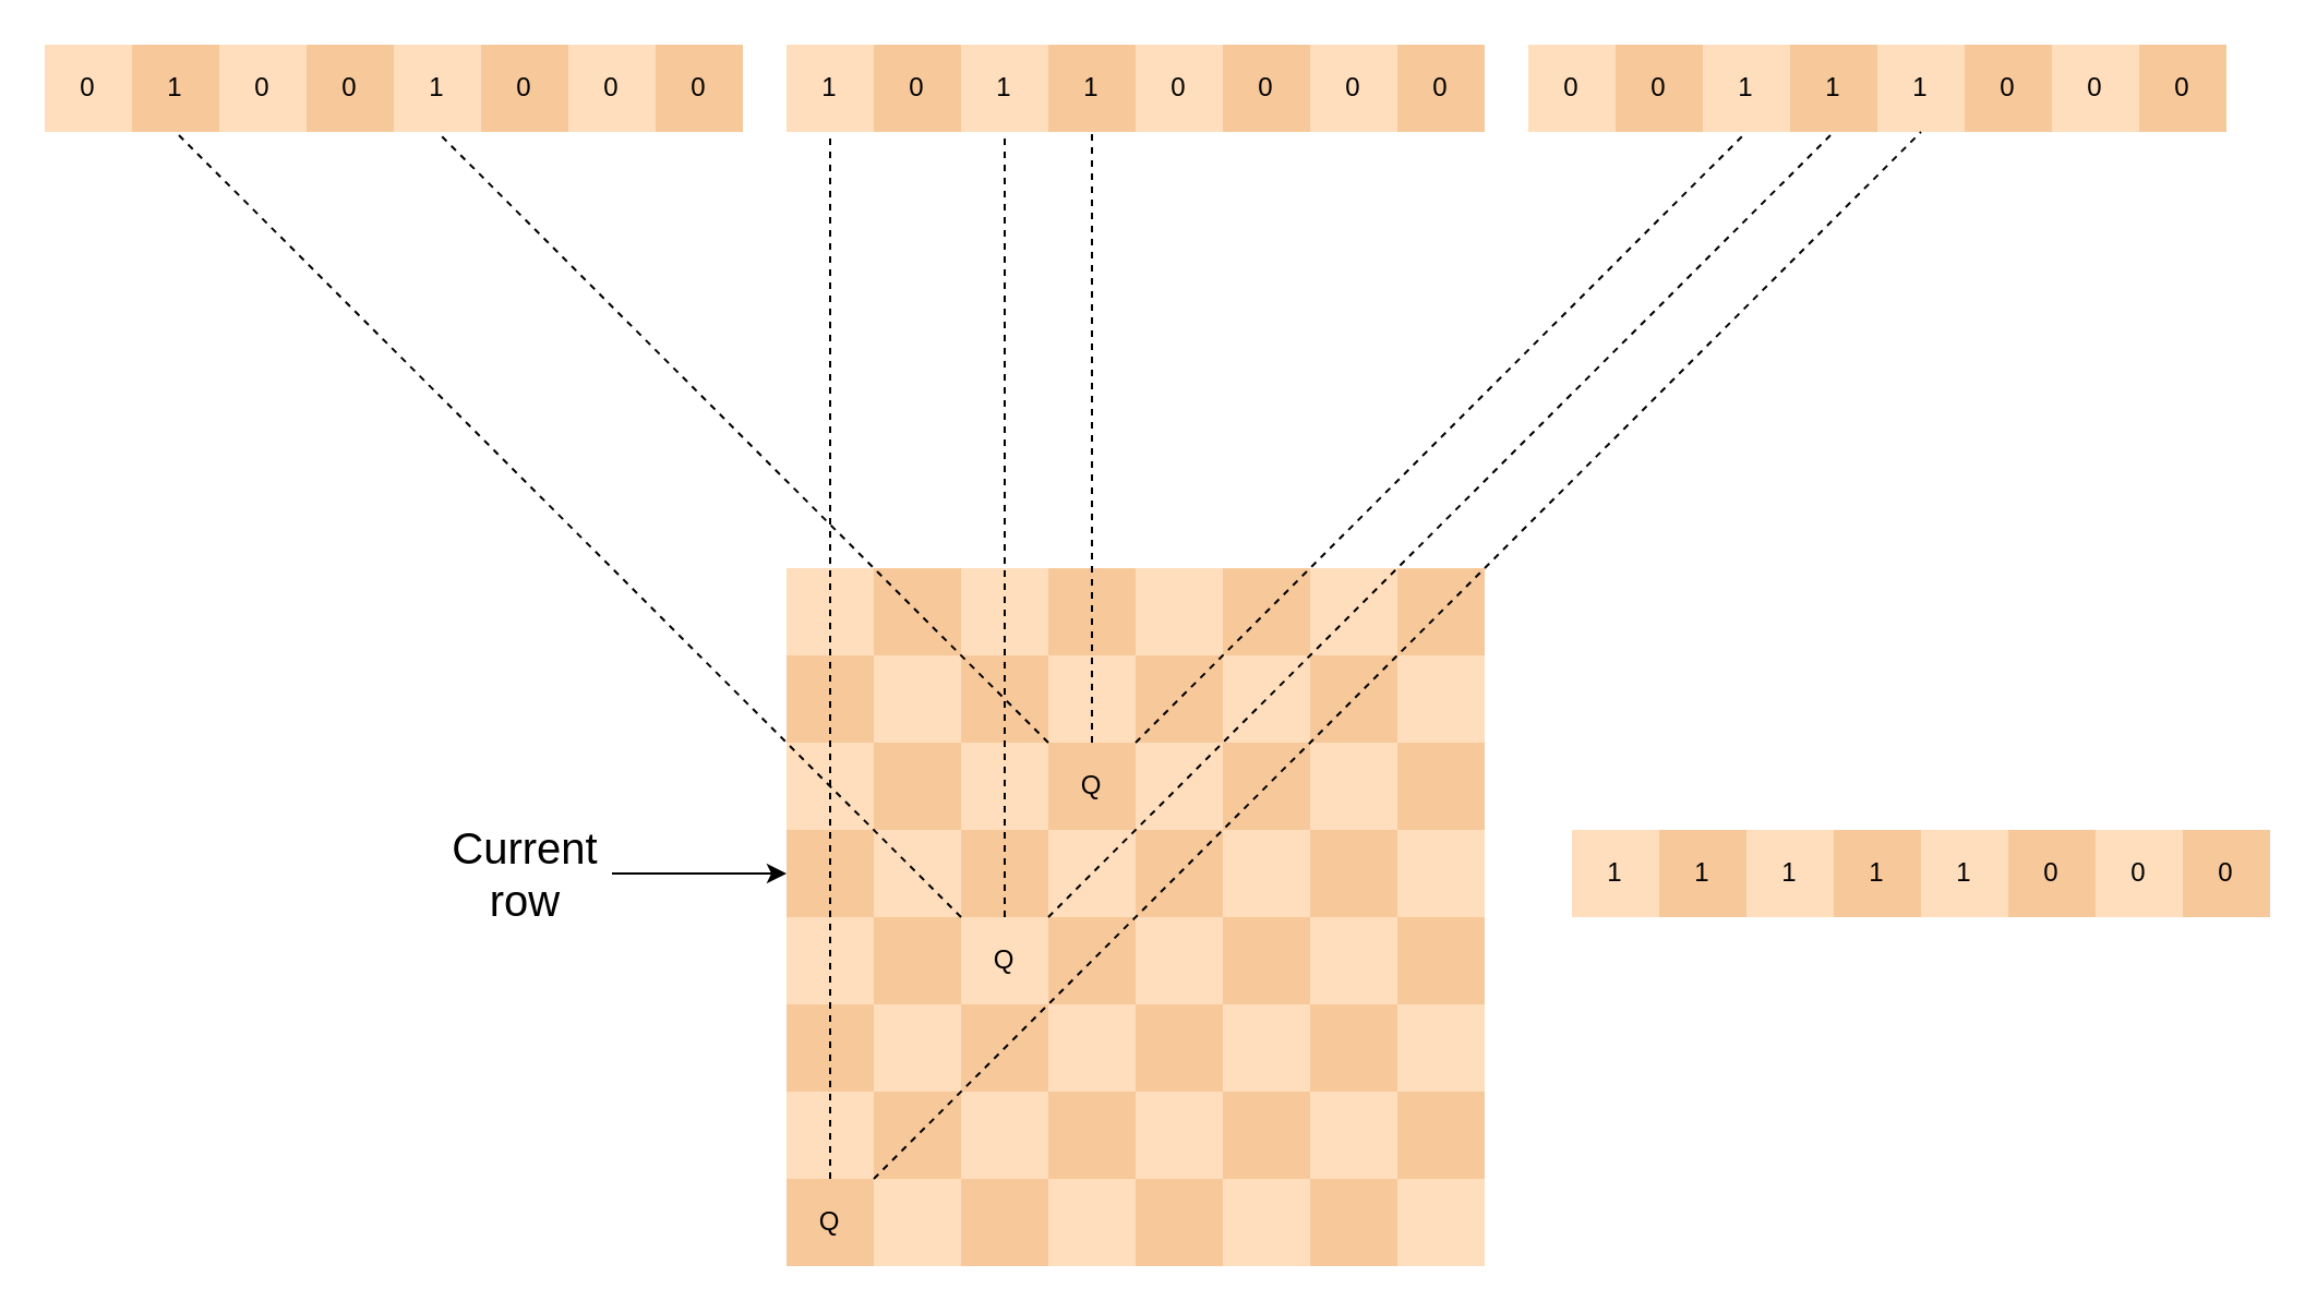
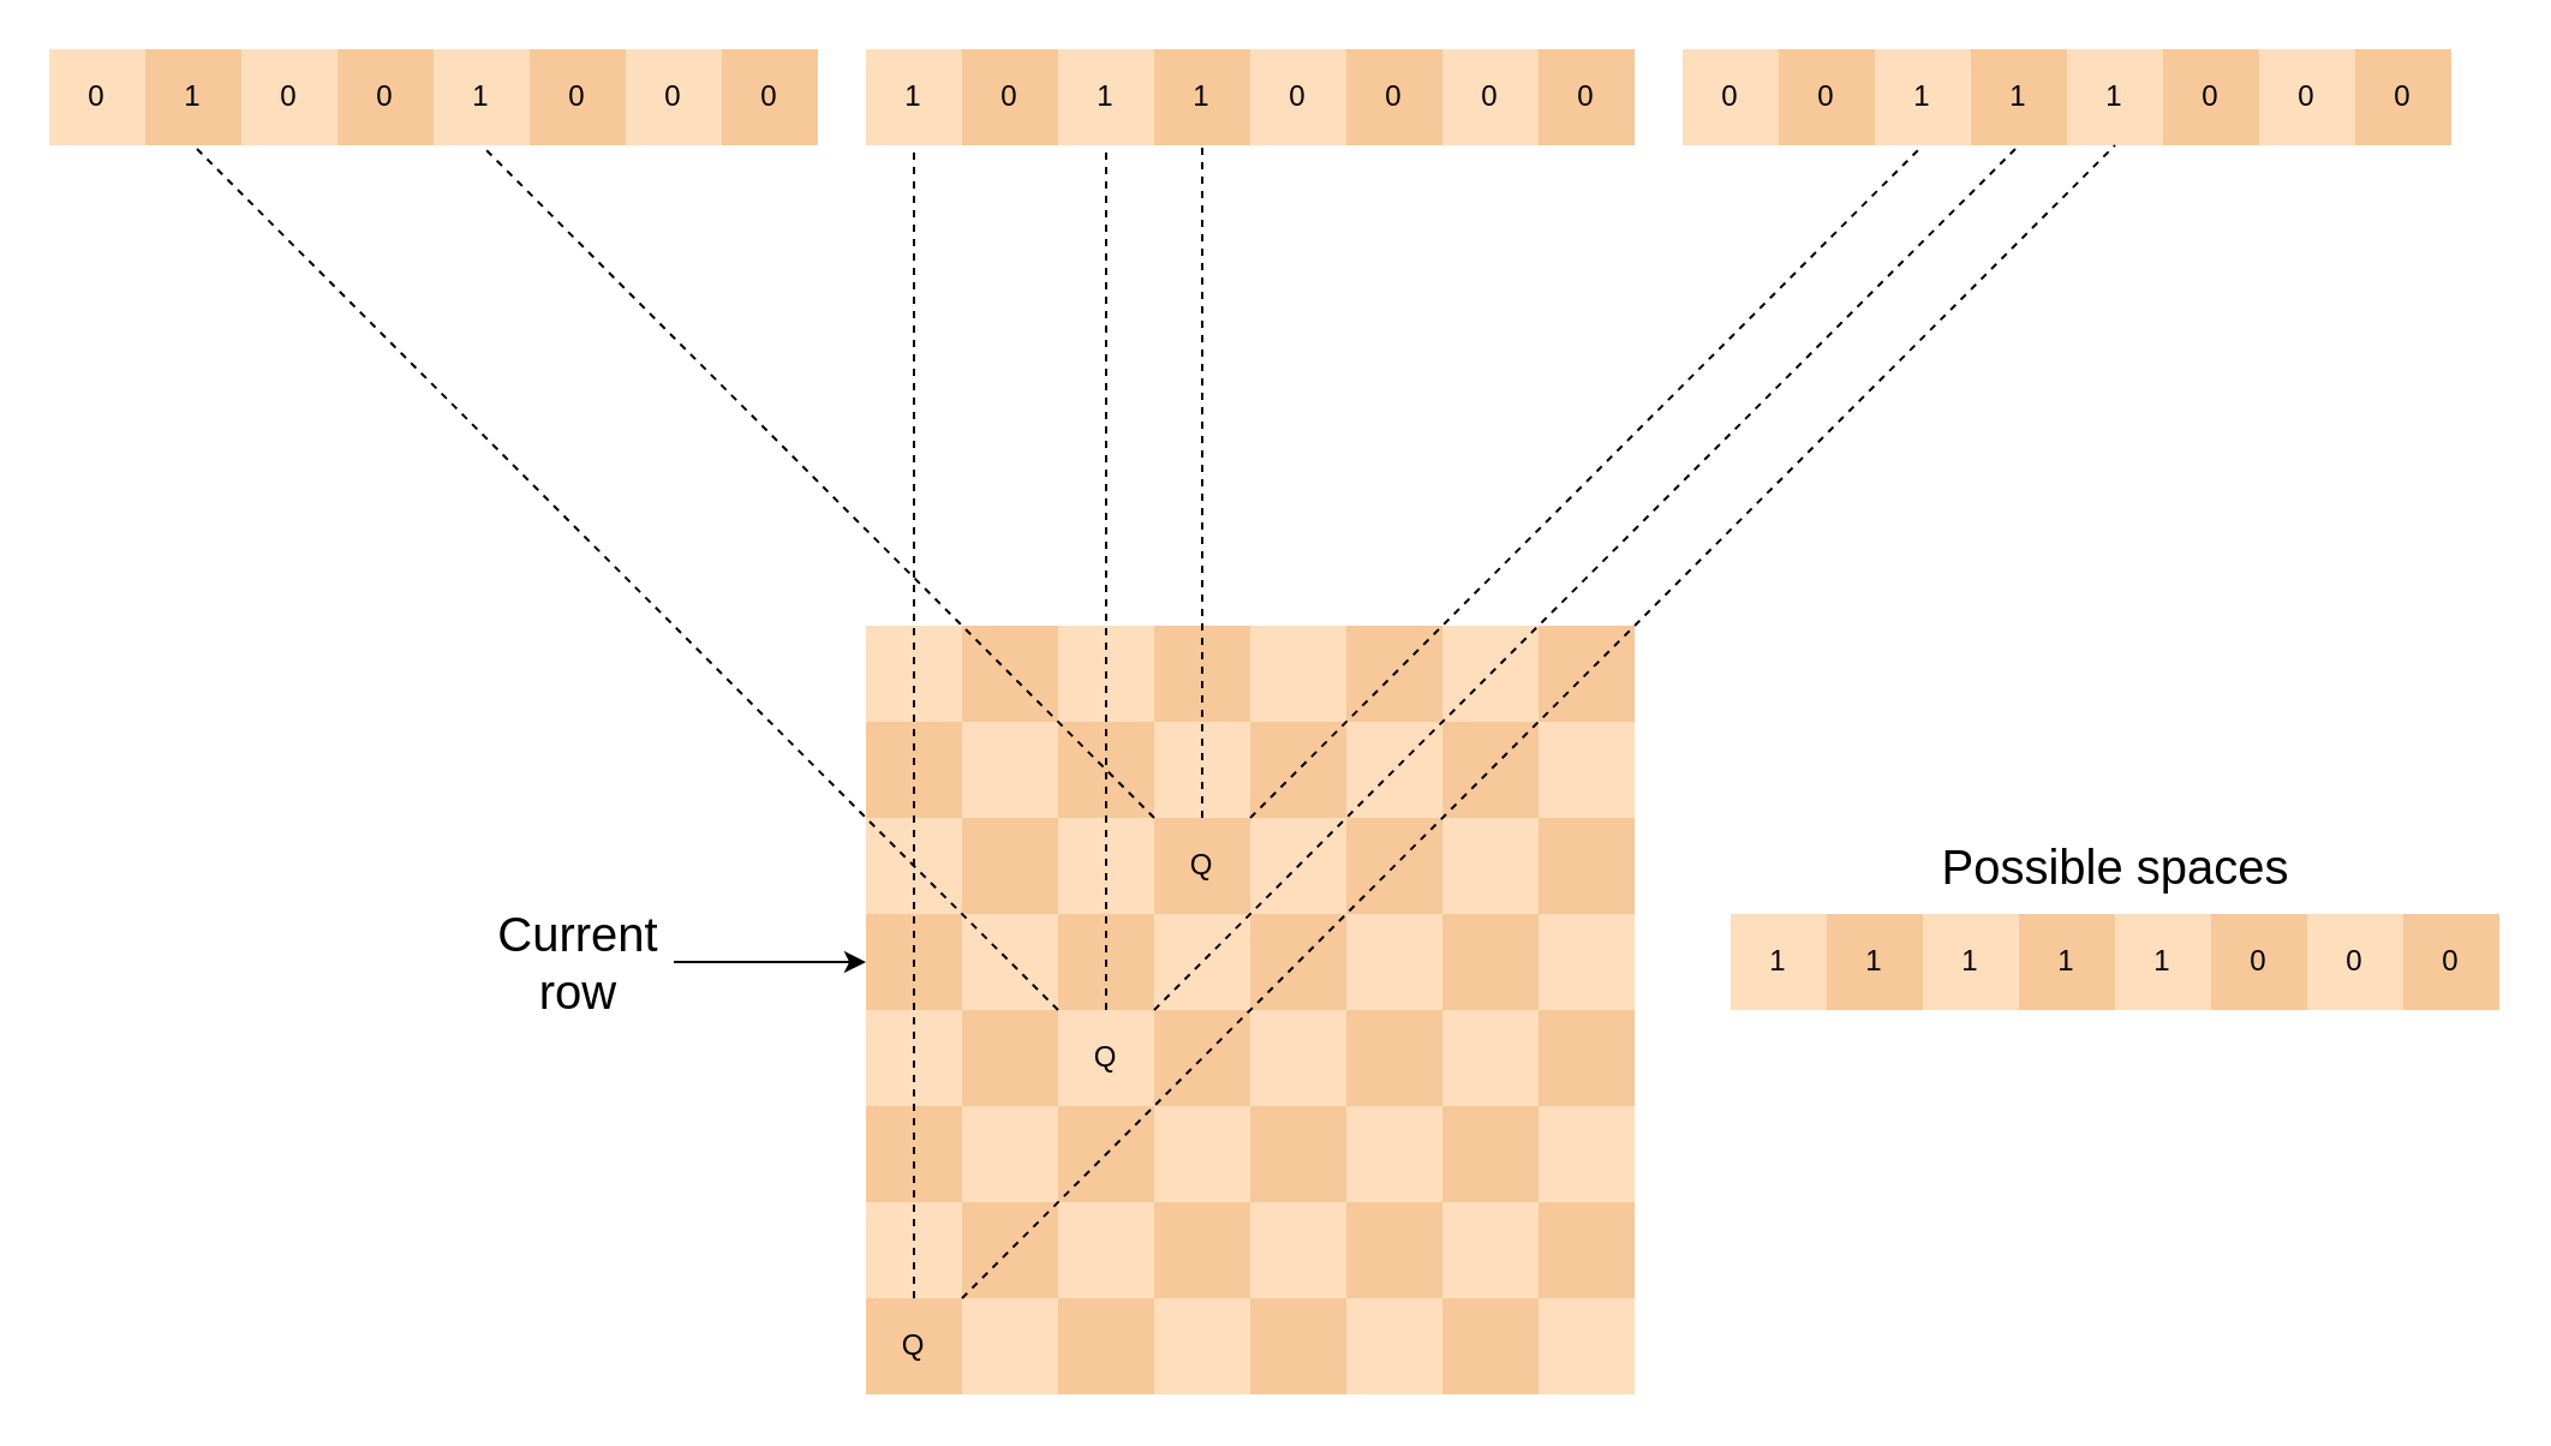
+ <mxCell id="108" value="&lt;span style=&quot;font-size: 20px&quot;&gt;Possible spaces&lt;/span&gt;" style="text;html=1;align=center;verticalAlign=middle;resizable=0;points=[];autosize=1;strokeColor=none;fillColor=none;" vertex="1" parent="1"><mxGeometry x="800" y="350" width="160" height="20" as="geometry" /></mxCell>
